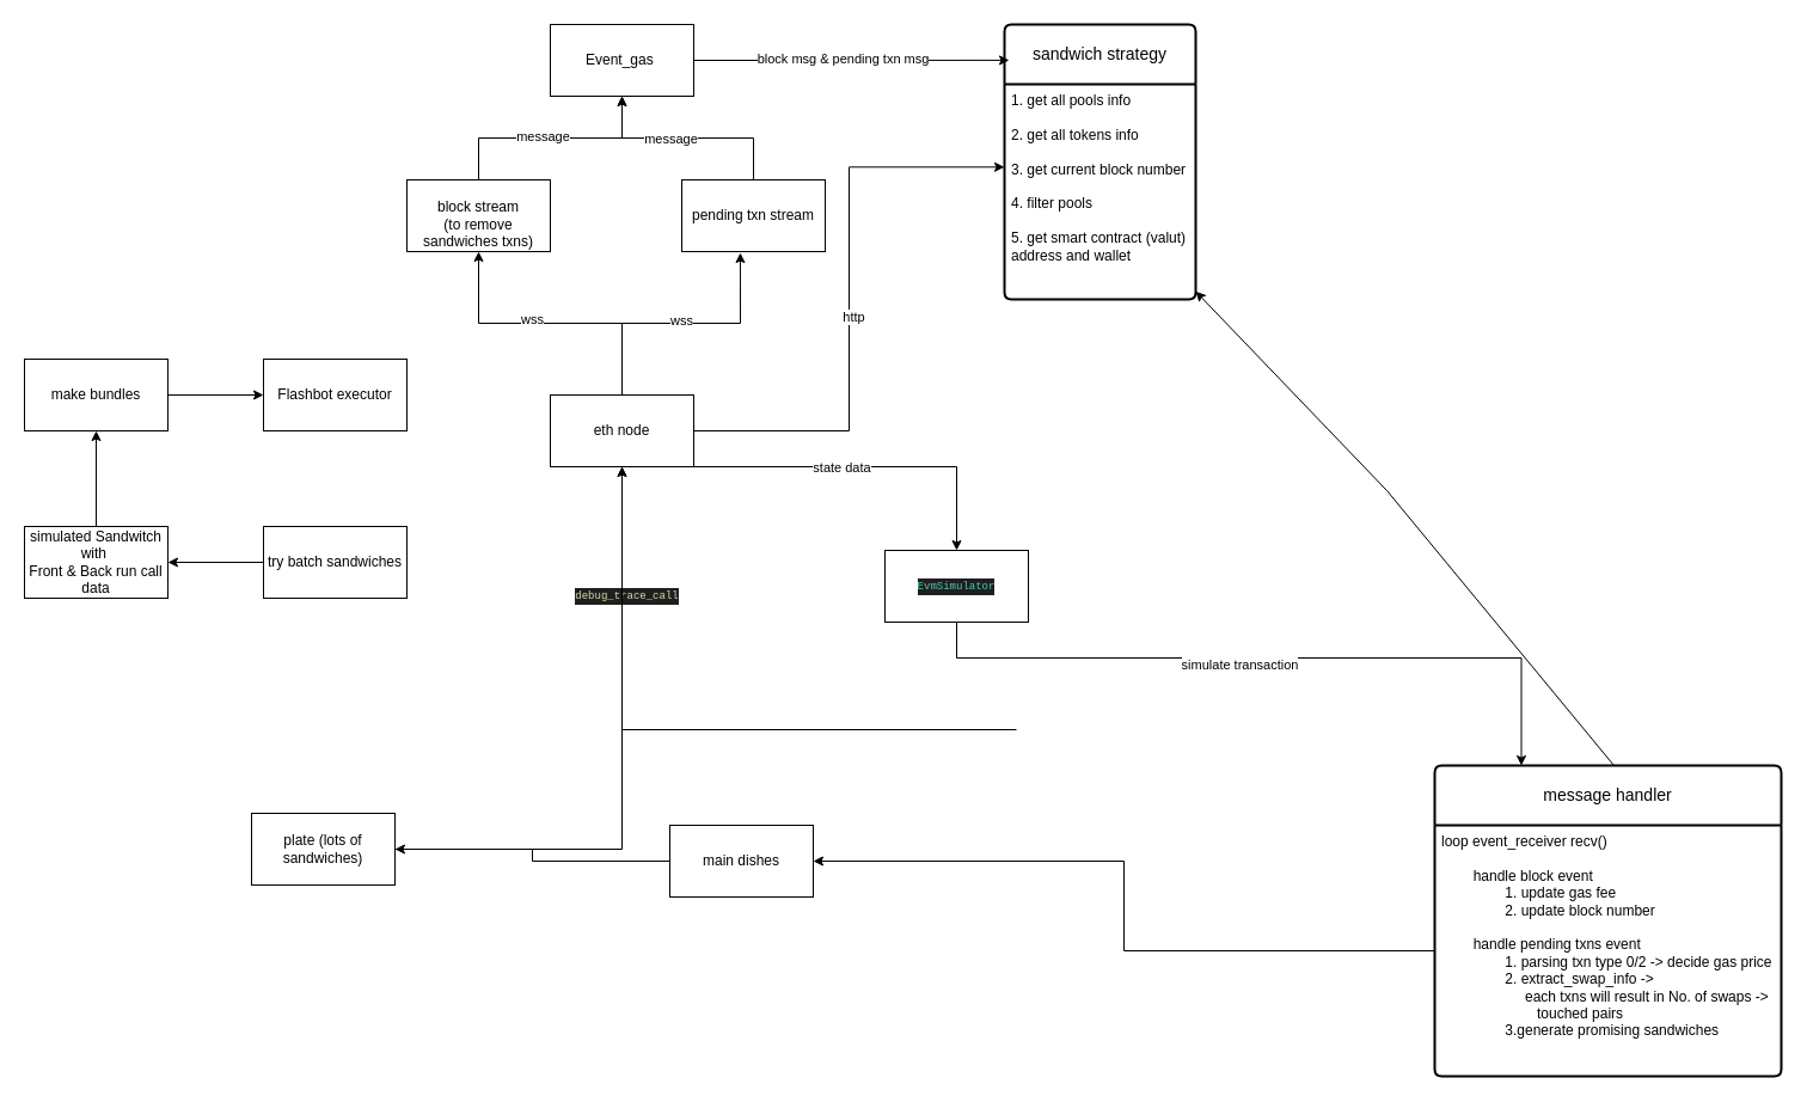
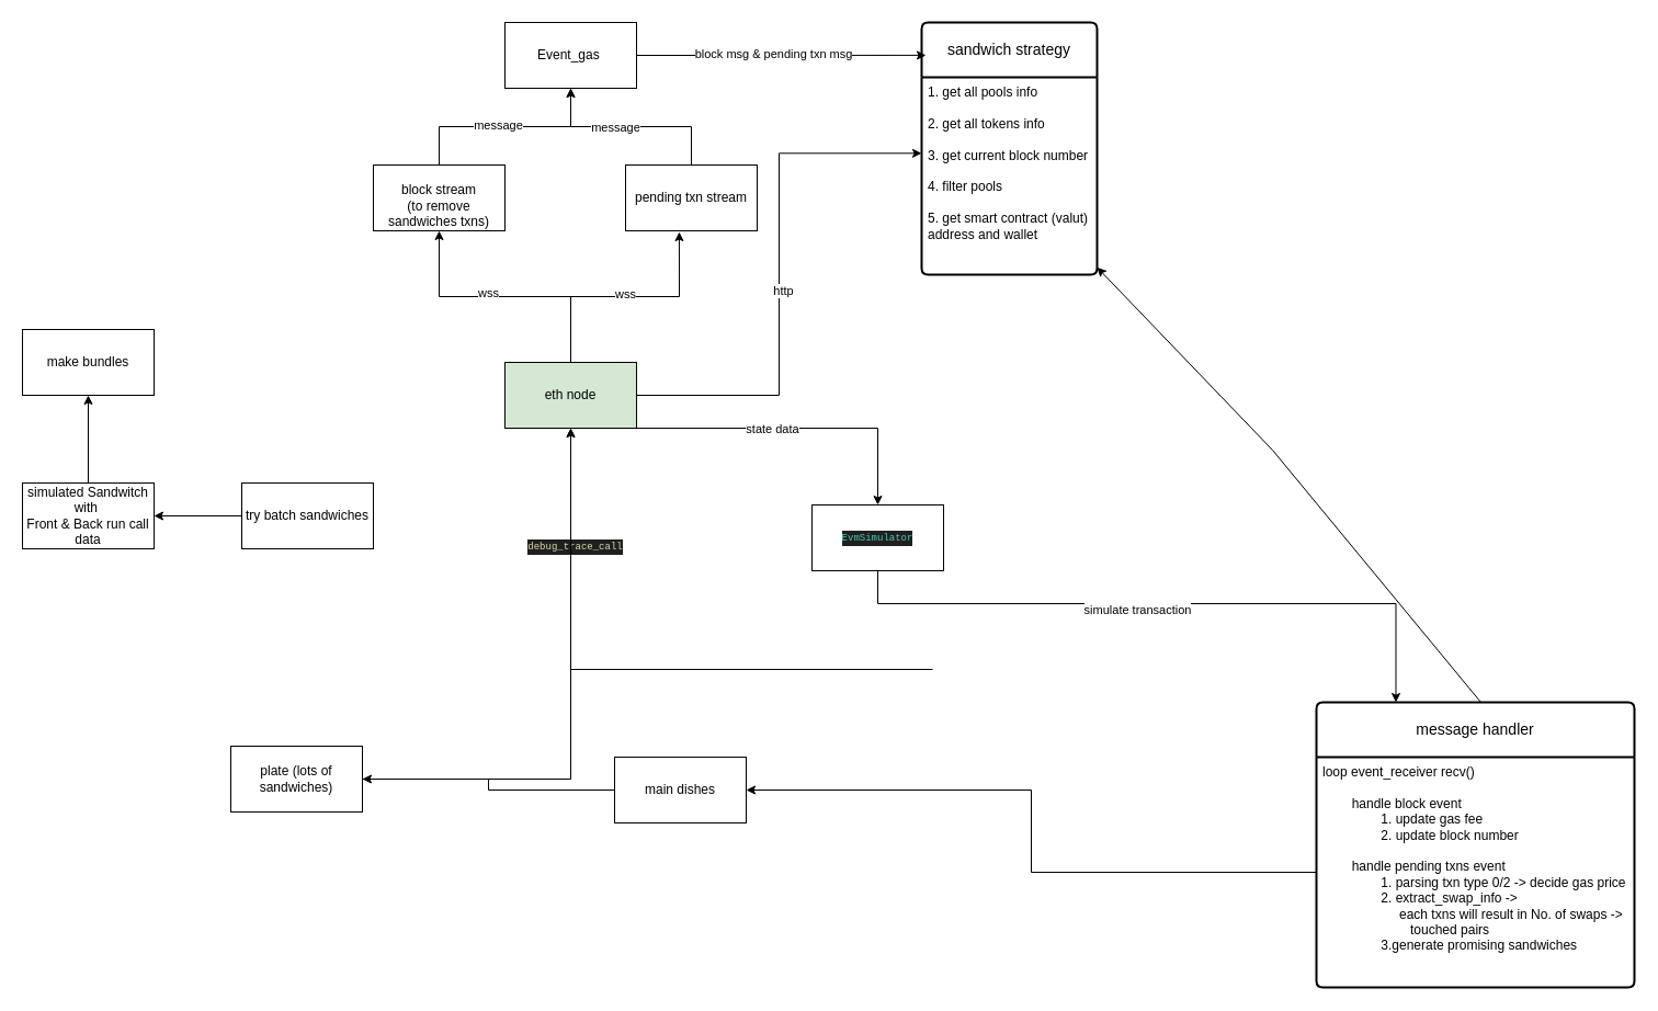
- <mxCell id="34" value="" style="edgeStyle=orthogonalEdgeStyle;rounded=0;orthogonalLoop=1;jettySize=auto;html=1;" parent="1" source="35" target="36" edge="1"><mxGeometry relative="1" as="geometry" /></mxCell>
- <mxCell id="36" value="Flashbot executor" style="whiteSpace=wrap;html=1;rounded=0;" parent="1" vertex="1"><mxGeometry x="220" y="300" width="120" height="60" as="geometry" /></mxCell>
- <mxCell id="13" value="eth node" style="rounded=0;whiteSpace=wrap;html=1;" parent="1" vertex="1"><mxGeometry x="460" y="330" width="120" height="60" as="geometry" /></mxCell>
+ <mxCell id="13" value="eth node" style="rounded=0;whiteSpace=wrap;html=1;fillColor=#d5e8d4;" parent="1" vertex="1"><mxGeometry x="460" y="330" width="120" height="60" as="geometry" /></mxCell>
